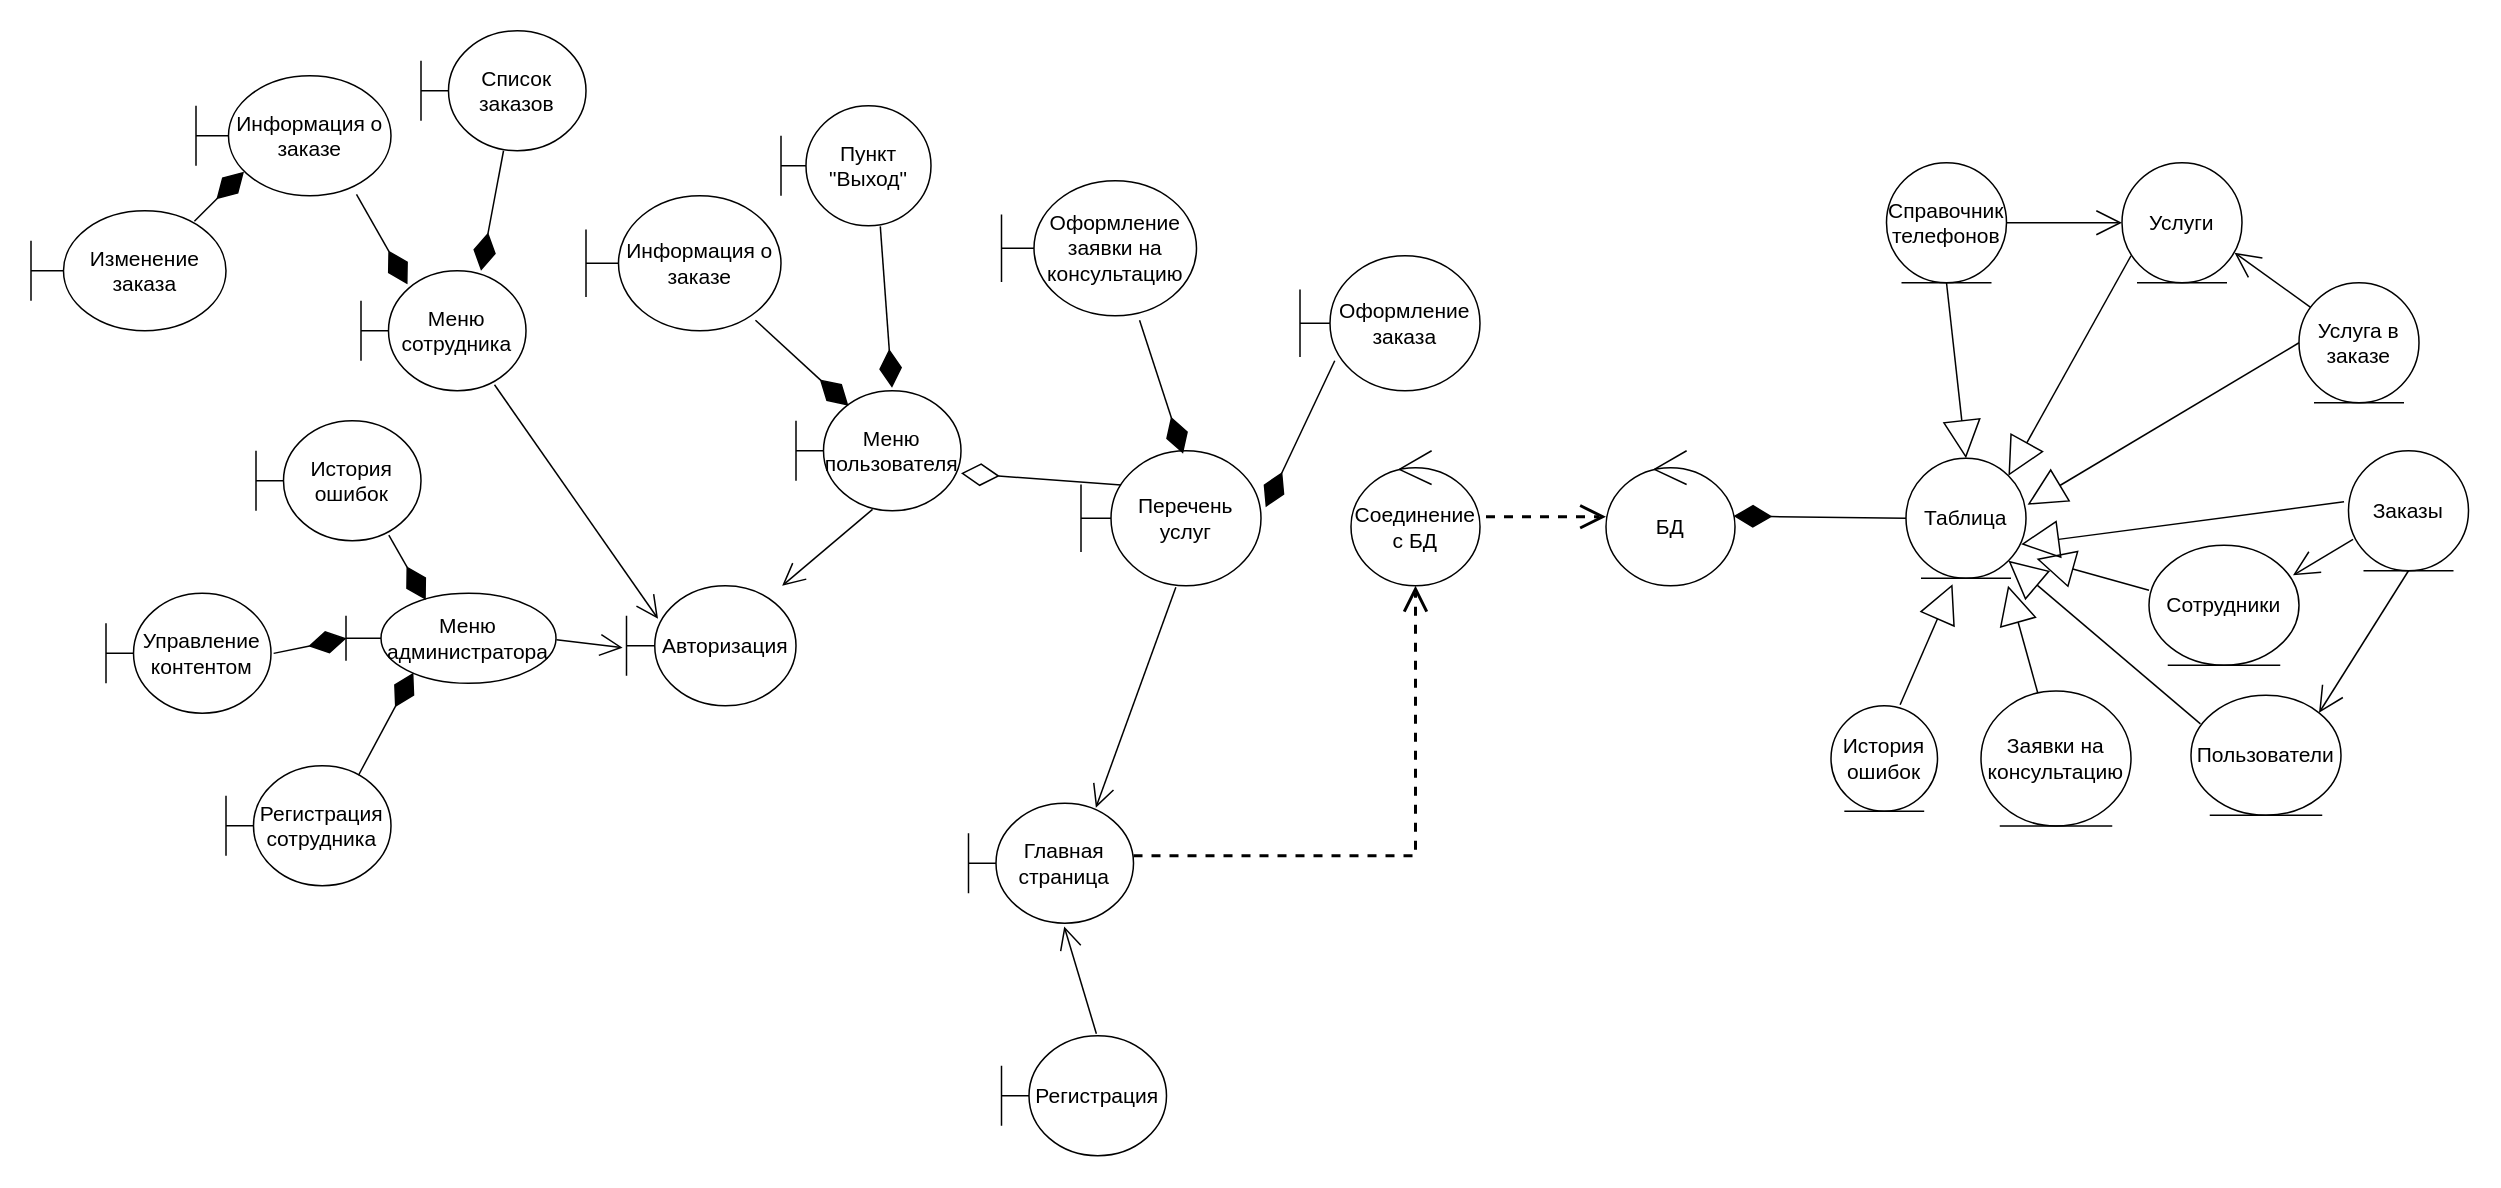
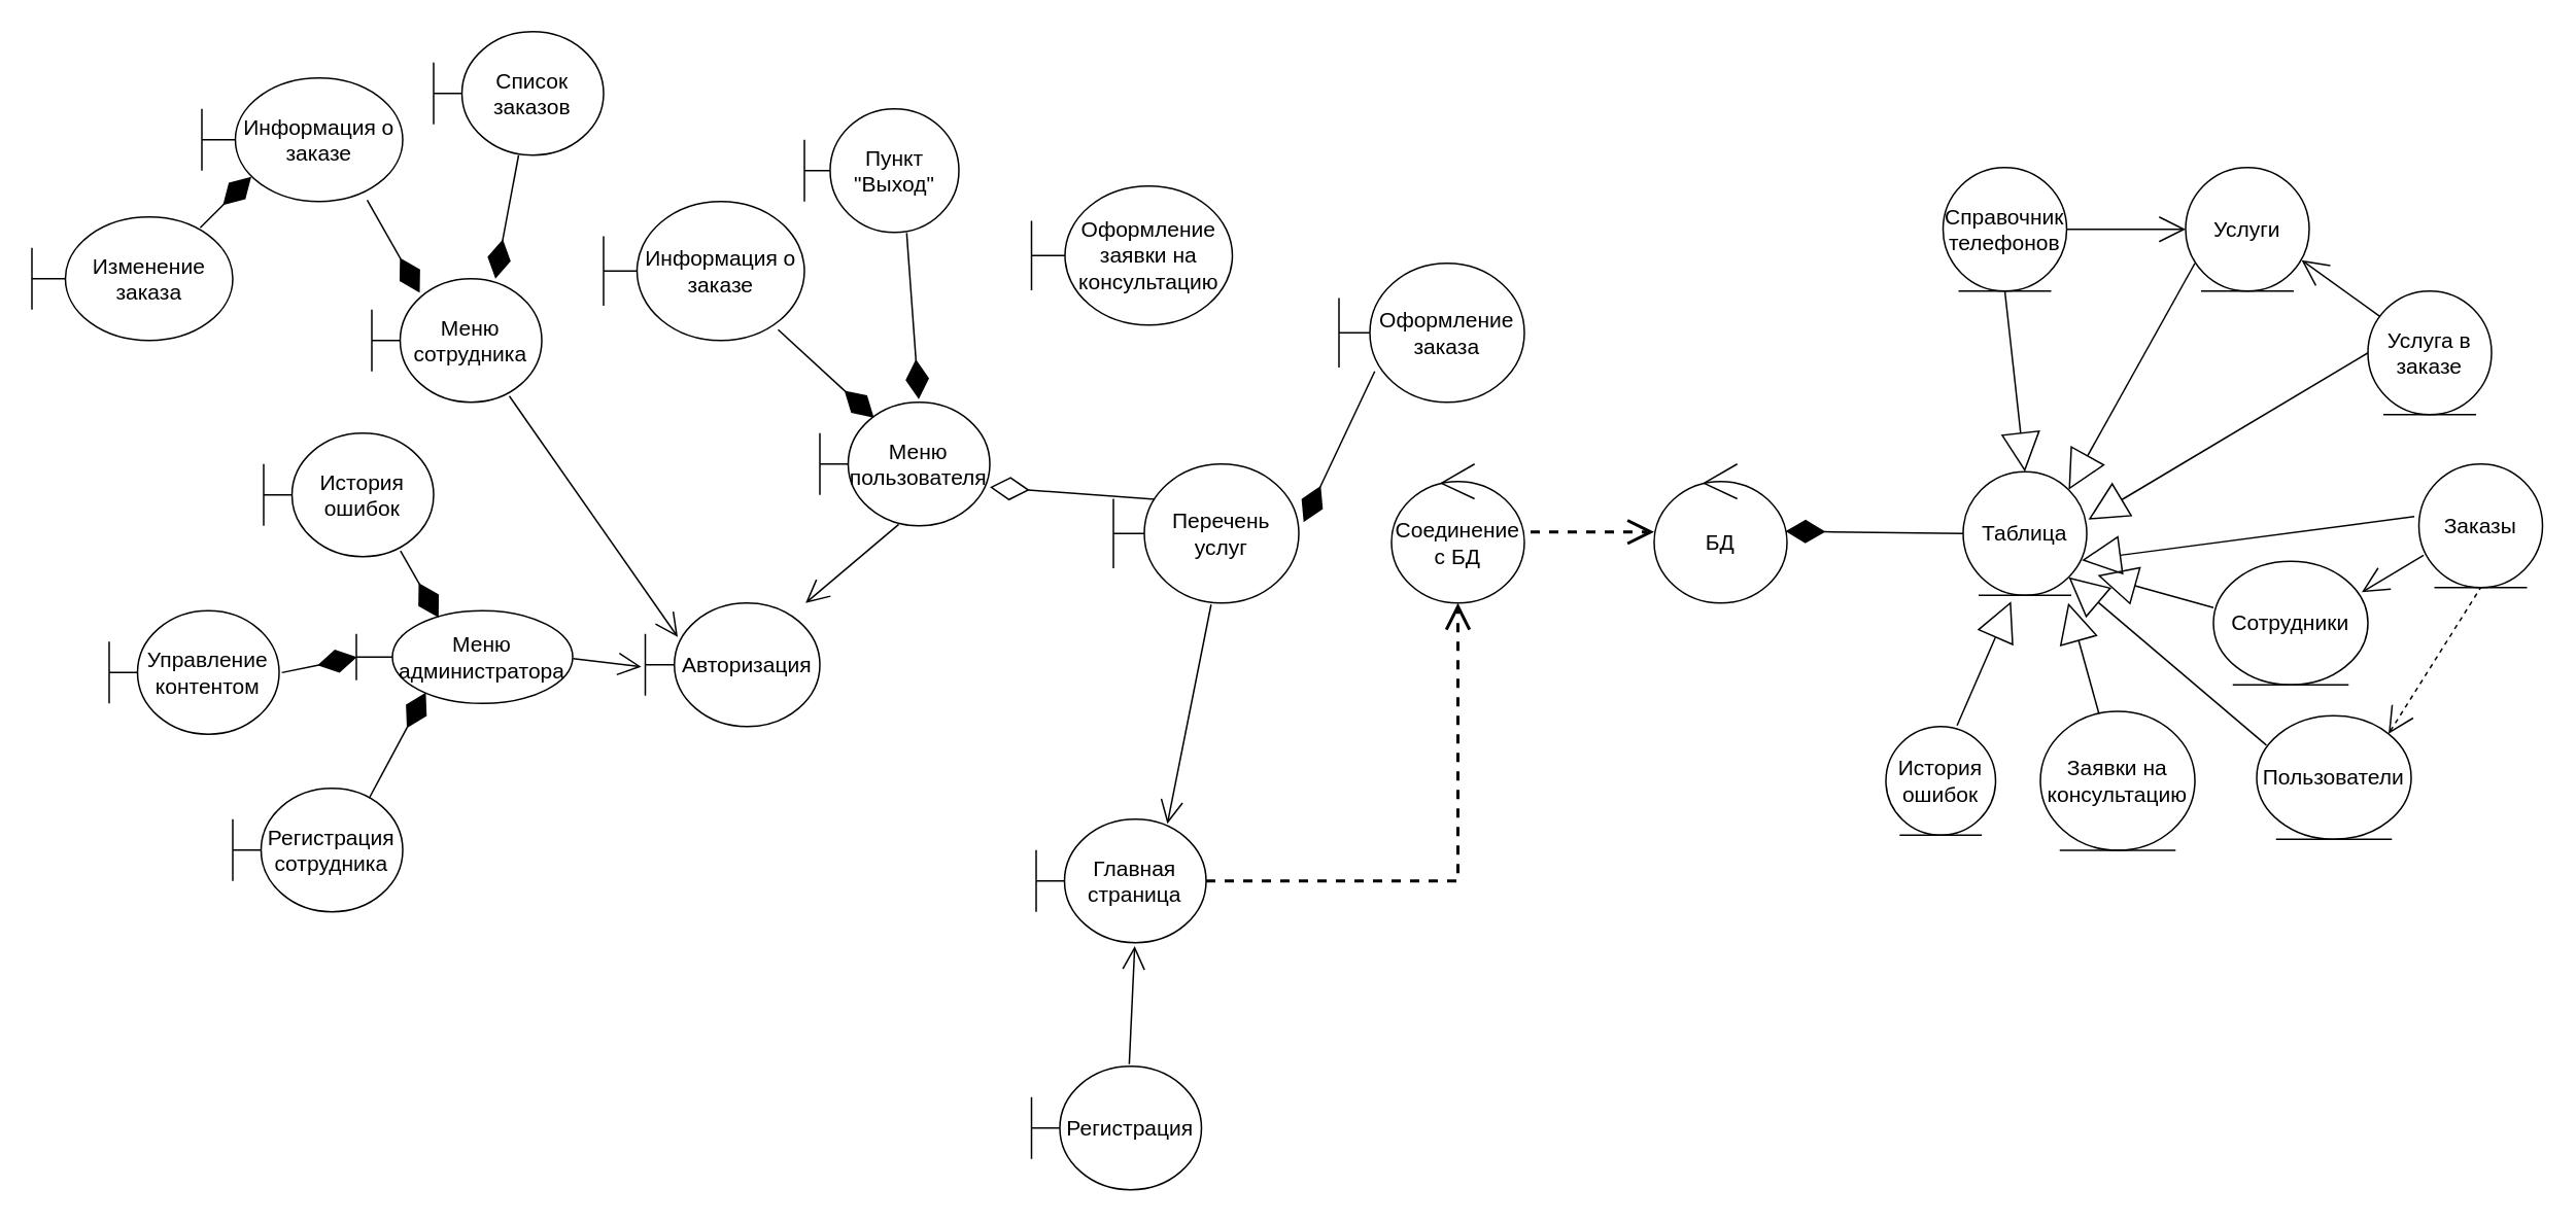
- <mxCell id="13" value="" style="endArrow=diamondThin;html=1;exitX=0.708;exitY=1.033;exitDx=0;exitDy=0;exitPerimeter=0;entryX=0.567;entryY=0.022;entryDx=0;entryDy=0;entryPerimeter=0;endFill=1;endSize=23;fontSize=14;" parent="1" source="11" target="7" edge="1"><mxGeometry width="50" height="50" relative="1" as="geometry"><mxPoint x="709.96" y="212.97" as="sourcePoint" /><mxPoint x="700" y="321.04" as="targetPoint" /></mxGeometry></mxCell>
- <mxCell id="52" value="" style="endArrow=none;html=1;entryX=0.5;entryY=1;entryDx=0;entryDy=0;endFill=0;endSize=15;startSize=15;startArrow=open;startFill=0;exitX=1;exitY=0;exitDx=0;exitDy=0;" parent="1" source="31" target="32" edge="1"><mxGeometry width="50" height="50" relative="1" as="geometry"><mxPoint x="1517" y="448" as="sourcePoint" /><mxPoint x="1568.284" y="361.716" as="targetPoint" /></mxGeometry></mxCell>
+ <mxCell id="52" value="" style="endArrow=none;html=1;entryX=0.5;entryY=1;entryDx=0;entryDy=0;endFill=0;endSize=15;startSize=15;startArrow=open;startFill=0;exitX=1;exitY=0;exitDx=0;exitDy=0;dashed=1;" parent="1" source="31" target="32" edge="1"><mxGeometry width="50" height="50" relative="1" as="geometry"><mxPoint x="1517" y="448" as="sourcePoint" /><mxPoint x="1568.284" y="361.716" as="targetPoint" /></mxGeometry></mxCell>
- <mxCell id="4" value="Главная страница" style="shape=umlBoundary;whiteSpace=wrap;html=1;fontSize=14;" parent="1" vertex="1"><mxGeometry x="645" y="535" width="110" height="80" as="geometry" /></mxCell>
+ <mxCell id="4" value="Главная страница" style="shape=umlBoundary;whiteSpace=wrap;html=1;fontSize=14;" parent="1" vertex="1"><mxGeometry x="670" y="530" width="110" height="80" as="geometry" /></mxCell>
